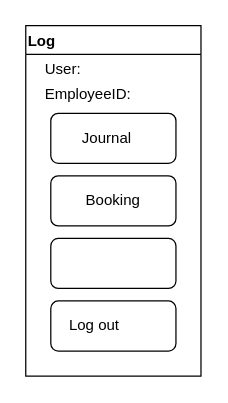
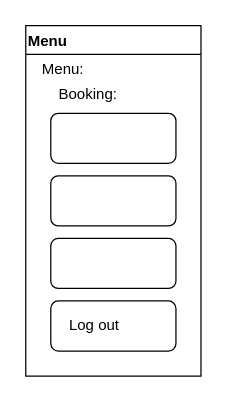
- <mxCell id="2" value="Log" style="swimlane;align=left;" vertex="1" parent="1"><mxGeometry x="20" y="20" width="140" height="280" as="geometry" /></mxCell>
+ <mxCell id="2" value="Menu" style="swimlane;align=left;" vertex="1" parent="1"><mxGeometry x="20" y="20" width="140" height="280" as="geometry" /></mxCell>
- <mxCell id="10" value="User:" style="text;html=1;strokeColor=none;fillColor=none;align=center;verticalAlign=middle;whiteSpace=wrap;rounded=0;" vertex="1" parent="2"><mxGeometry y="30" width="60" height="10" as="geometry" /></mxCell>
+ <mxCell id="10" value="Menu:" style="text;html=1;strokeColor=none;fillColor=none;align=center;verticalAlign=middle;whiteSpace=wrap;rounded=0;" vertex="1" parent="2"><mxGeometry y="30" width="60" height="10" as="geometry" /></mxCell>
- <mxCell id="11" value="EmployeeID:" style="text;html=1;strokeColor=none;fillColor=none;align=center;verticalAlign=middle;whiteSpace=wrap;rounded=0;" vertex="1" parent="2"><mxGeometry x="20" y="50" width="60" height="10" as="geometry" /></mxCell>
+ <mxCell id="11" value="Booking:" style="text;html=1;strokeColor=none;fillColor=none;align=center;verticalAlign=middle;whiteSpace=wrap;rounded=0;" vertex="1" parent="2"><mxGeometry x="20" y="50" width="60" height="10" as="geometry" /></mxCell>
- <mxCell id="4" value="Journal" style="text;html=1;strokeColor=none;fillColor=none;align=center;verticalAlign=middle;whiteSpace=wrap;rounded=0;" vertex="1" parent="2"><mxGeometry x="30" y="80" width="70" height="20" as="geometry" /></mxCell>
- <mxCell id="6" value="Booking" style="text;html=1;strokeColor=none;fillColor=none;align=center;verticalAlign=middle;whiteSpace=wrap;rounded=0;" vertex="1" parent="2"><mxGeometry x="40" y="130" width="60" height="20" as="geometry" /></mxCell>
